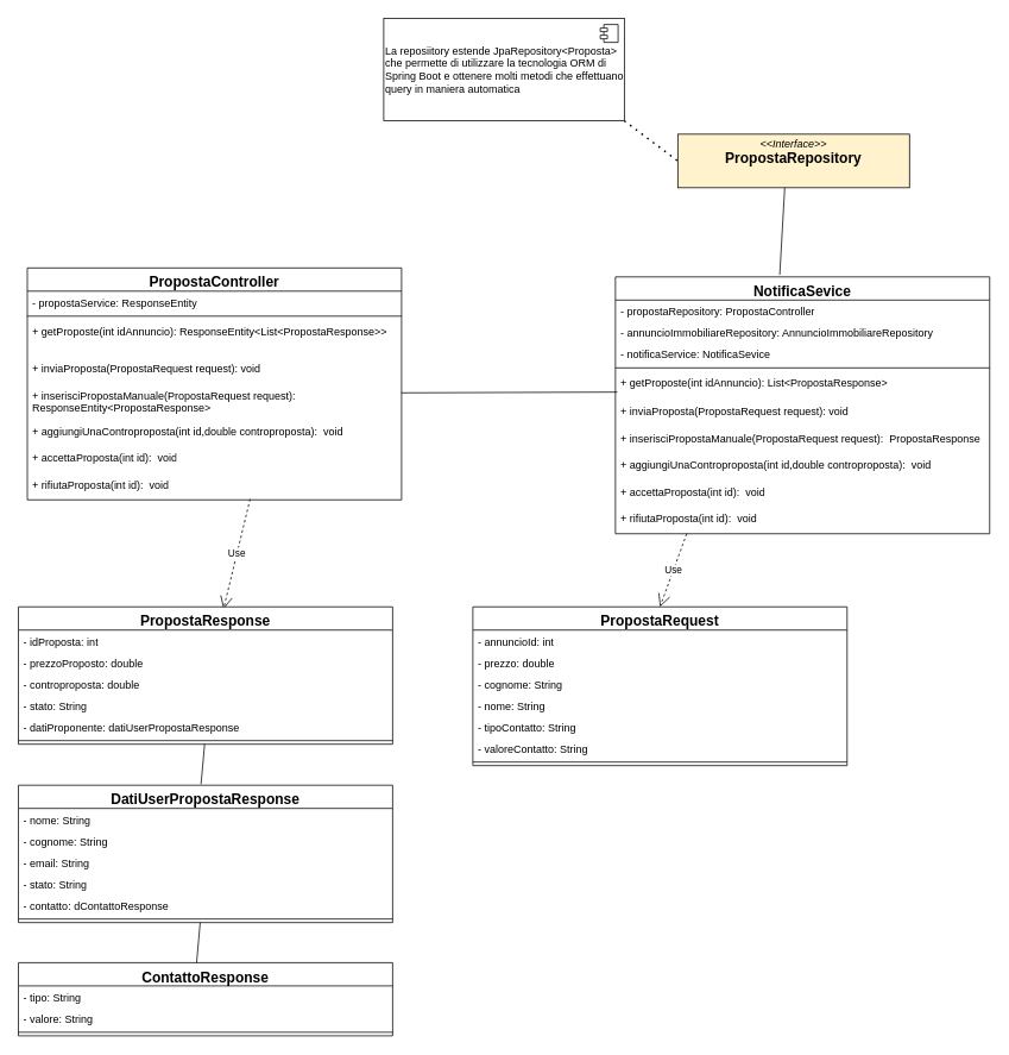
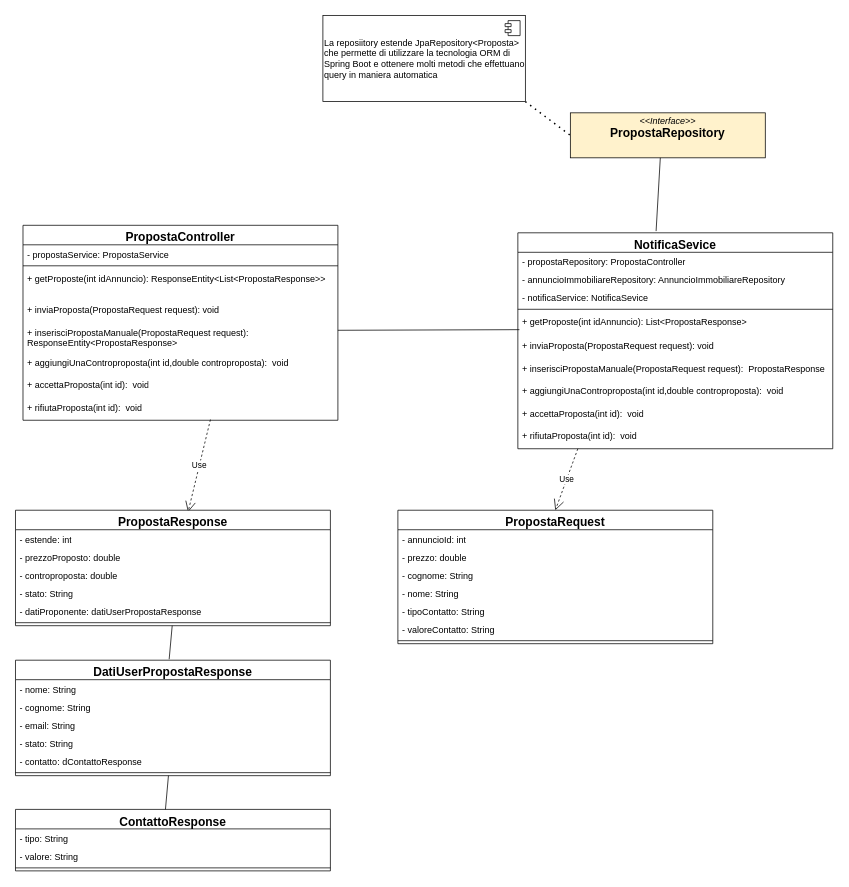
- <mxCell id="3" value="&lt;font&gt;- propostaService: ResponseEntity&lt;/font&gt;" style="text;strokeColor=none;fillColor=none;align=left;verticalAlign=top;spacingLeft=4;spacingRight=4;overflow=hidden;rotatable=0;points=[[0,0.5],[1,0.5]];portConstraint=eastwest;whiteSpace=wrap;html=1;" parent="2" vertex="1"><mxGeometry y="26" width="420" height="24" as="geometry" /></mxCell>
+ <mxCell id="3" value="&lt;font&gt;- propostaService: PropostaService&lt;/font&gt;" style="text;strokeColor=none;fillColor=none;align=left;verticalAlign=top;spacingLeft=4;spacingRight=4;overflow=hidden;rotatable=0;points=[[0,0.5],[1,0.5]];portConstraint=eastwest;whiteSpace=wrap;html=1;" parent="2" vertex="1"><mxGeometry y="26" width="420" height="24" as="geometry" /></mxCell>
- <mxCell id="25" value="&lt;font&gt;- idProposta: int&lt;/font&gt;" style="text;strokeColor=none;fillColor=none;align=left;verticalAlign=top;spacingLeft=4;spacingRight=4;overflow=hidden;rotatable=0;points=[[0,0.5],[1,0.5]];portConstraint=eastwest;whiteSpace=wrap;html=1;" parent="24" vertex="1"><mxGeometry y="26" width="420" height="24" as="geometry" /></mxCell>
+ <mxCell id="25" value="&lt;font&gt;- estende: int&lt;/font&gt;" style="text;strokeColor=none;fillColor=none;align=left;verticalAlign=top;spacingLeft=4;spacingRight=4;overflow=hidden;rotatable=0;points=[[0,0.5],[1,0.5]];portConstraint=eastwest;whiteSpace=wrap;html=1;" parent="24" vertex="1"><mxGeometry y="26" width="420" height="24" as="geometry" /></mxCell>
